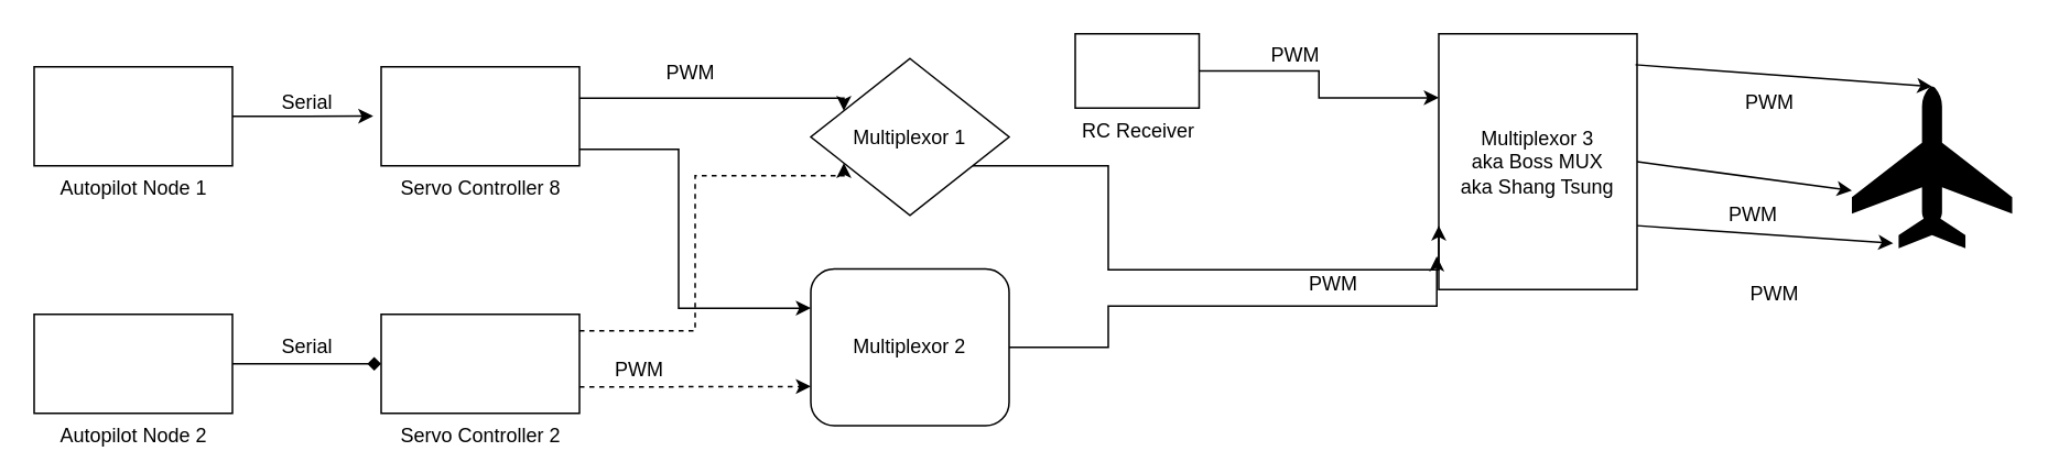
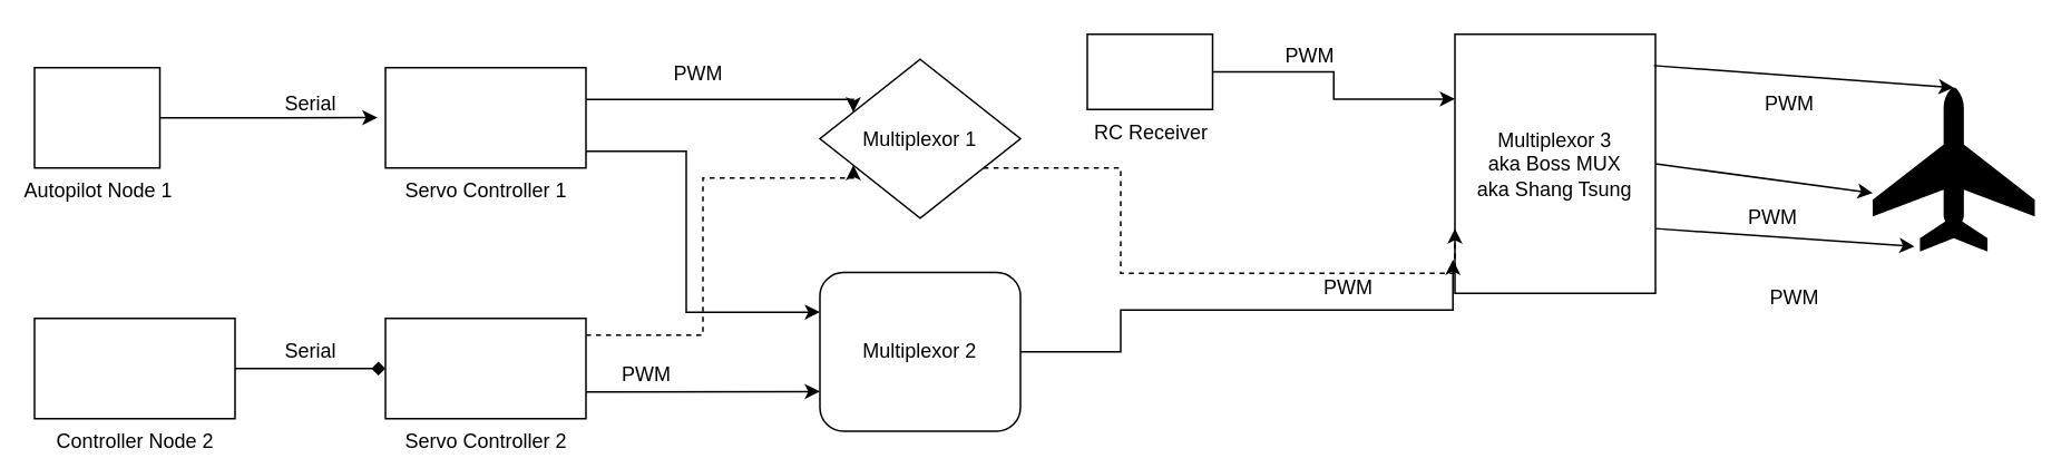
- <mxCell id="27" value="Autopilot Node 1" style="verticalLabelPosition=bottom;verticalAlign=top;html=1;shape=mxgraph.basic.rect;fillColor2=none;strokeWidth=1;size=20;indent=5;" vertex="1" parent="1"><mxGeometry x="20" y="40" width="120" height="60" as="geometry" /></mxCell>
+ <mxCell id="27" value="Autopilot Node 1" style="verticalLabelPosition=bottom;verticalAlign=top;html=1;shape=mxgraph.basic.rect;fillColor2=none;strokeWidth=1;size=20;indent=5;" vertex="1" parent="1"><mxGeometry x="20" y="40" width="75" height="60" as="geometry" /></mxCell>
- <mxCell id="7" value="Servo Controller 8" style="verticalLabelPosition=bottom;verticalAlign=top;html=1;shape=mxgraph.basic.rect;fillColor2=none;strokeWidth=1;size=20;indent=5;" vertex="1" parent="1"><mxGeometry x="230" y="40" width="120" height="60" as="geometry" /></mxCell>
+ <mxCell id="7" value="Servo Controller 1" style="verticalLabelPosition=bottom;verticalAlign=top;html=1;shape=mxgraph.basic.rect;fillColor2=none;strokeWidth=1;size=20;indent=5;" vertex="1" parent="1"><mxGeometry x="230" y="40" width="120" height="60" as="geometry" /></mxCell>
- <mxCell id="20" style="edgeStyle=orthogonalEdgeStyle;rounded=0;orthogonalLoop=1;jettySize=auto;html=1;entryX=0;entryY=0.75;entryDx=0;entryDy=0;" edge="1" parent="1" source="21" target="8"><mxGeometry relative="1" as="geometry"><Array as="points"><mxPoint x="670" y="100" /><mxPoint x="670" y="163" /></Array></mxGeometry></mxCell>
+ <mxCell id="20" style="edgeStyle=orthogonalEdgeStyle;rounded=0;orthogonalLoop=1;jettySize=auto;html=1;entryX=0;entryY=0.75;entryDx=0;entryDy=0;dashed=1;" edge="1" parent="1" source="21" target="8"><mxGeometry relative="1" as="geometry"><Array as="points"><mxPoint x="670" y="100" /><mxPoint x="670" y="163" /></Array></mxGeometry></mxCell>
- <mxCell id="18" style="edgeStyle=orthogonalEdgeStyle;rounded=0;orthogonalLoop=1;jettySize=auto;html=1;entryX=0;entryY=0.75;entryDx=0;entryDy=0;dashed=1;" edge="1" parent="1" source="19" target="25"><mxGeometry relative="1" as="geometry"><Array as="points"><mxPoint x="370" y="234" /><mxPoint x="370" y="234" /></Array></mxGeometry></mxCell>
+ <mxCell id="18" style="edgeStyle=orthogonalEdgeStyle;rounded=0;orthogonalLoop=1;jettySize=auto;html=1;entryX=0;entryY=0.75;entryDx=0;entryDy=0;" edge="1" parent="1" source="19" target="25"><mxGeometry relative="1" as="geometry"><Array as="points"><mxPoint x="370" y="234" /><mxPoint x="370" y="234" /></Array></mxGeometry></mxCell>
- <mxCell id="29" value="Autopilot Node 2" style="verticalLabelPosition=bottom;verticalAlign=top;html=1;shape=mxgraph.basic.rect;fillColor2=none;strokeWidth=1;size=20;indent=5;" vertex="1" parent="1"><mxGeometry x="20" y="190" width="120" height="60" as="geometry" /></mxCell>
+ <mxCell id="29" value="Controller Node 2" style="verticalLabelPosition=bottom;verticalAlign=top;html=1;shape=mxgraph.basic.rect;fillColor2=none;strokeWidth=1;size=20;indent=5;" vertex="1" parent="1"><mxGeometry x="20" y="190" width="120" height="60" as="geometry" /></mxCell>
